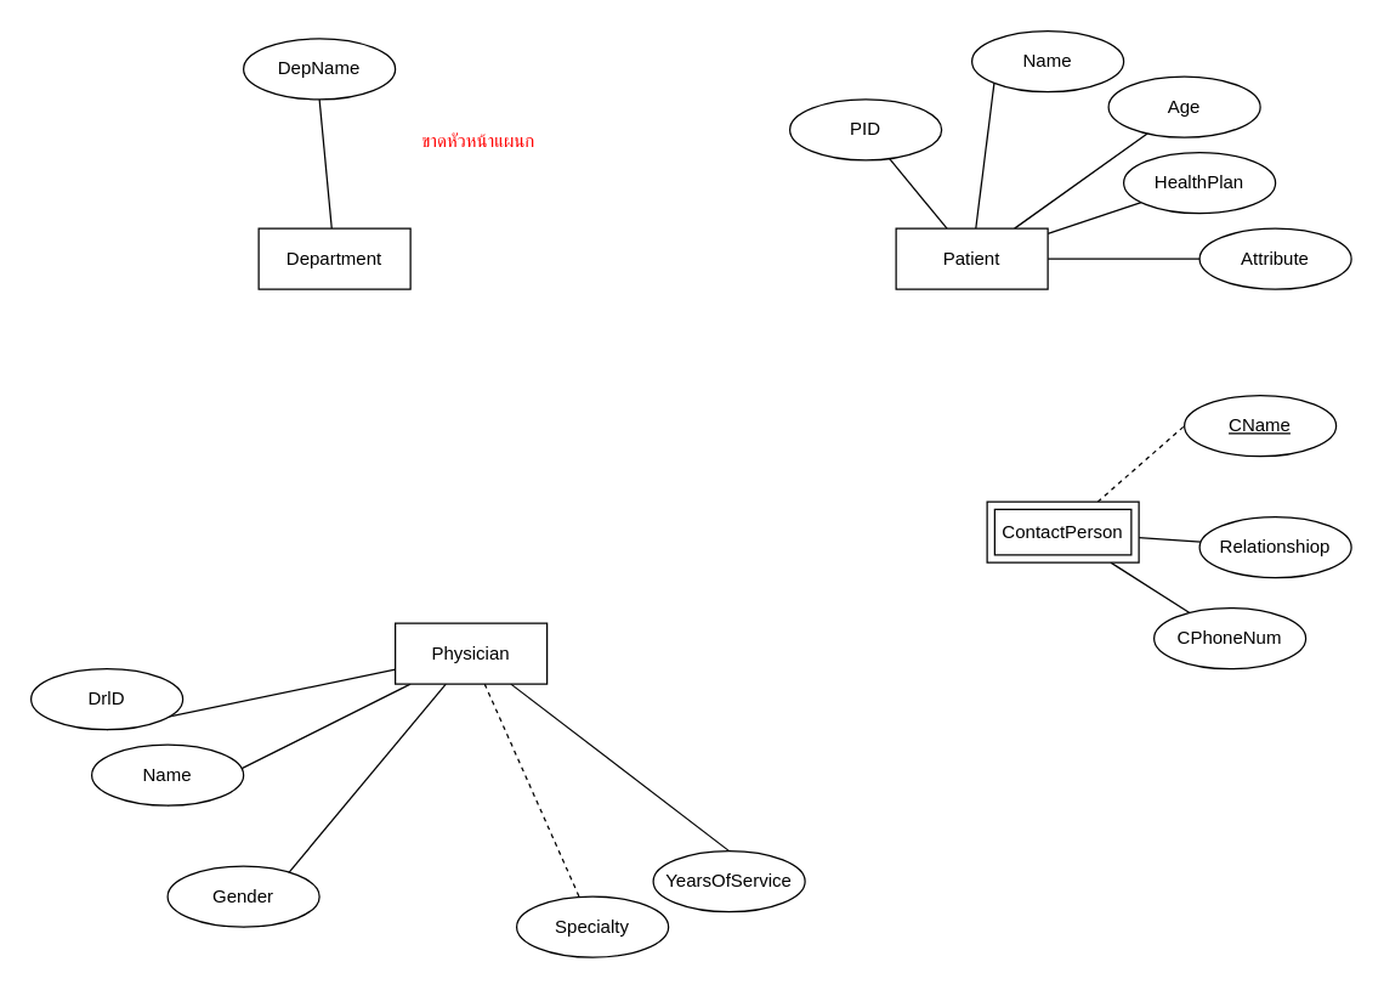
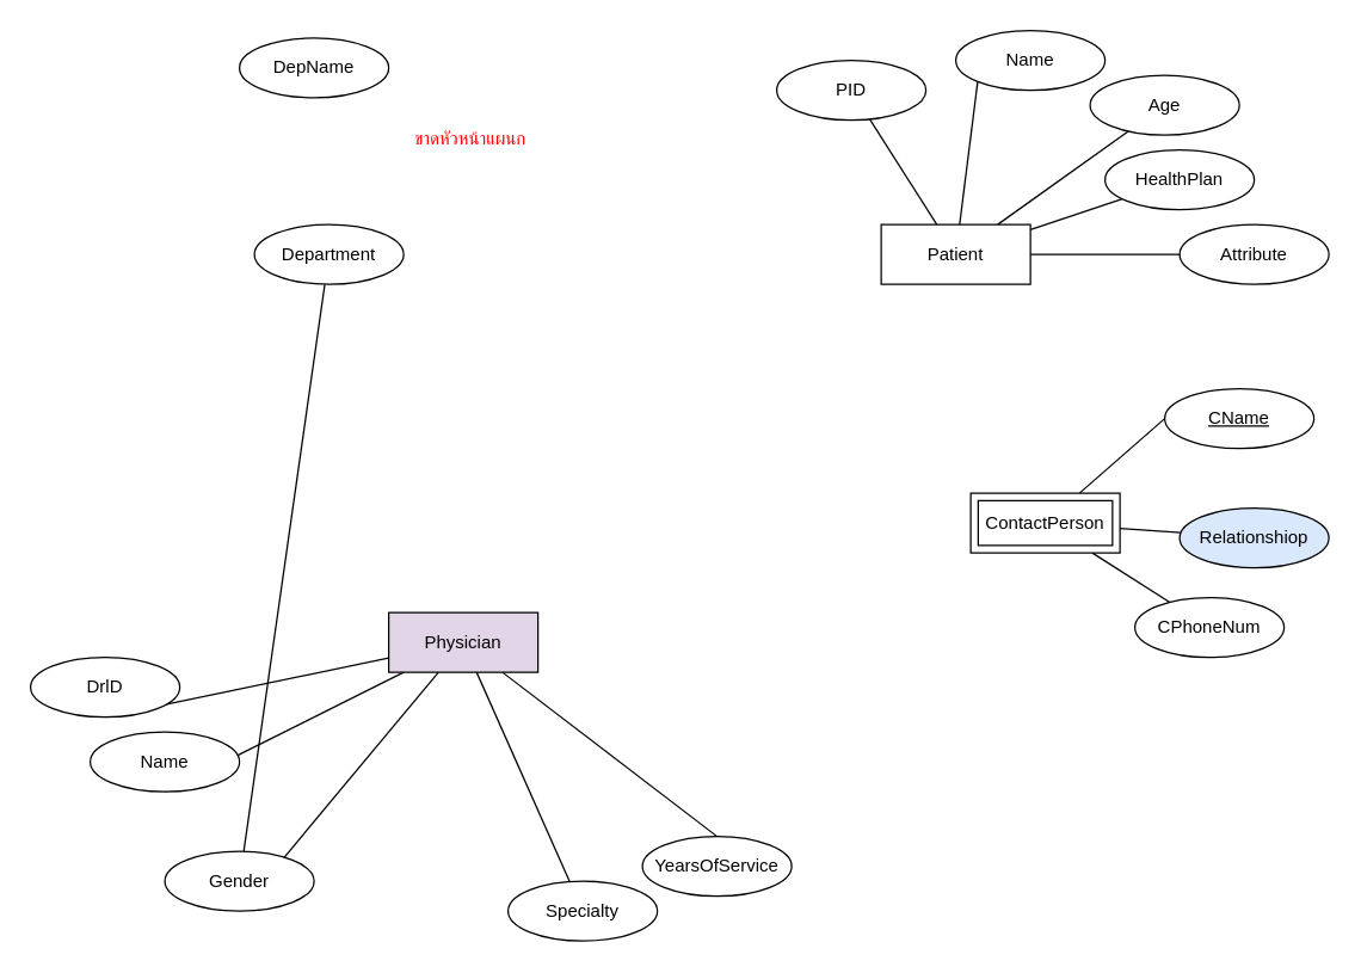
- <mxCell id="12" value="PID" style="ellipse;whiteSpace=wrap;html=1;align=center;" vertex="1" parent="1"><mxGeometry x="520" y="65" width="100" height="40" as="geometry" /></mxCell>
+ <mxCell id="12" value="PID" style="ellipse;whiteSpace=wrap;html=1;align=center;" vertex="1" parent="1"><mxGeometry x="520" y="40" width="100" height="40" as="geometry" /></mxCell>
- <mxCell id="2" style="rounded=0;orthogonalLoop=1;jettySize=auto;html=1;entryX=0.5;entryY=1;entryDx=0;entryDy=0;endArrow=none;startFill=0;" edge="1" parent="1" source="3" target="4"><mxGeometry relative="1" as="geometry" /></mxCell>
+ <mxCell id="2" style="rounded=0;orthogonalLoop=1;jettySize=auto;html=1;endArrow=none;startFill=0;" edge="1" parent="1" source="3" target="32"><mxGeometry relative="1" as="geometry" /></mxCell>
- <mxCell id="3" value="Department" style="whiteSpace=wrap;html=1;align=center;" vertex="1" parent="1"><mxGeometry x="170" y="150" width="100" height="40" as="geometry" /></mxCell>
+ <mxCell id="3" value="Department" style="ellipse;whiteSpace=wrap;html=1;align=center;" vertex="1" parent="1"><mxGeometry x="170" y="150" width="100" height="40" as="geometry" /></mxCell>
- <mxCell id="17" style="rounded=0;orthogonalLoop=1;jettySize=auto;html=1;entryX=0;entryY=0.5;entryDx=0;entryDy=0;endArrow=none;startFill=0;dashed=1;" edge="1" parent="1" source="20" target="21"><mxGeometry relative="1" as="geometry" /></mxCell>
+ <mxCell id="17" style="rounded=0;orthogonalLoop=1;jettySize=auto;html=1;entryX=0;entryY=0.5;entryDx=0;entryDy=0;endArrow=none;startFill=0;" edge="1" parent="1" source="20" target="21"><mxGeometry relative="1" as="geometry" /></mxCell>
- <mxCell id="22" value="Relationshiop" style="ellipse;whiteSpace=wrap;html=1;align=center;" vertex="1" parent="1"><mxGeometry x="790" y="340" width="100" height="40" as="geometry" /></mxCell>
+ <mxCell id="22" value="Relationshiop" style="ellipse;whiteSpace=wrap;html=1;align=center;fillColor=#dae8fc;" vertex="1" parent="1"><mxGeometry x="790" y="340" width="100" height="40" as="geometry" /></mxCell>
- <mxCell id="29" value="Physician" style="whiteSpace=wrap;html=1;align=center;" vertex="1" parent="1"><mxGeometry x="260" y="410" width="100" height="40" as="geometry" /></mxCell>
+ <mxCell id="29" value="Physician" style="whiteSpace=wrap;html=1;align=center;fillColor=#e1d5e7;" vertex="1" parent="1"><mxGeometry x="260" y="410" width="100" height="40" as="geometry" /></mxCell>
- <mxCell id="27" style="rounded=0;orthogonalLoop=1;jettySize=auto;html=1;endArrow=none;startFill=0;dashed=1;" edge="1" parent="1" source="29" target="33"><mxGeometry relative="1" as="geometry" /></mxCell>
+ <mxCell id="27" style="rounded=0;orthogonalLoop=1;jettySize=auto;html=1;endArrow=none;startFill=0;" edge="1" parent="1" source="29" target="33"><mxGeometry relative="1" as="geometry" /></mxCell>
